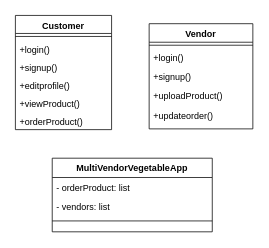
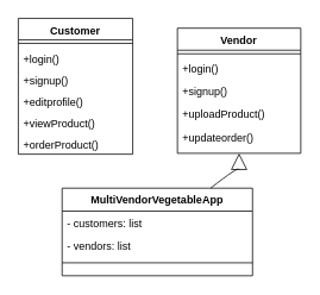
+ <mxCell id="19" value="" style="curved=1;startArrow=block;startSize=16;startFill=0;endArrow=none;exitX=0.5;exitY=1;entryX=0.78;entryY=0;" parent="1" source="9" target="15" edge="1"><mxGeometry relative="1" as="geometry"><Array as="points"><mxPoint x="267" y="185" /></Array></mxGeometry></mxCell>
- <mxCell id="16" value="- orderProduct: list" style="text;strokeColor=none;fillColor=none;align=left;verticalAlign=top;spacingLeft=4;spacingRight=4;overflow=hidden;rotatable=0;points=[[0,0.5],[1,0.5]];portConstraint=eastwest;" parent="15" vertex="1"><mxGeometry y="26" width="213" height="26" as="geometry" /></mxCell>
+ <mxCell id="16" value="- customers: list" style="text;strokeColor=none;fillColor=none;align=left;verticalAlign=top;spacingLeft=4;spacingRight=4;overflow=hidden;rotatable=0;points=[[0,0.5],[1,0.5]];portConstraint=eastwest;" parent="15" vertex="1"><mxGeometry y="26" width="213" height="26" as="geometry" /></mxCell>
